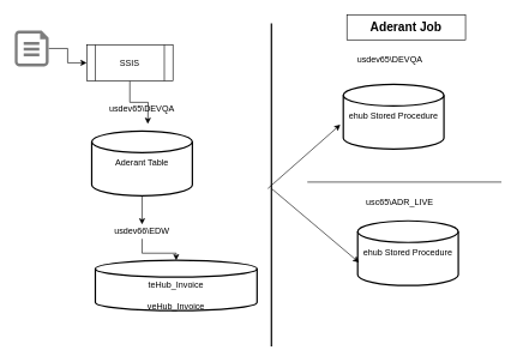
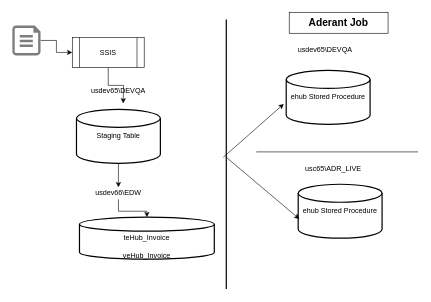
- <mxCell id="5" value="Aderant Table" style="strokeWidth=2;html=1;shape=mxgraph.flowchart.database;whiteSpace=wrap;" parent="1" vertex="1"><mxGeometry x="127" y="182" width="140" height="90" as="geometry" /></mxCell>
+ <mxCell id="5" value="Staging Table" style="strokeWidth=2;html=1;shape=mxgraph.flowchart.database;whiteSpace=wrap;" parent="1" vertex="1"><mxGeometry x="127" y="182" width="140" height="90" as="geometry" /></mxCell>
